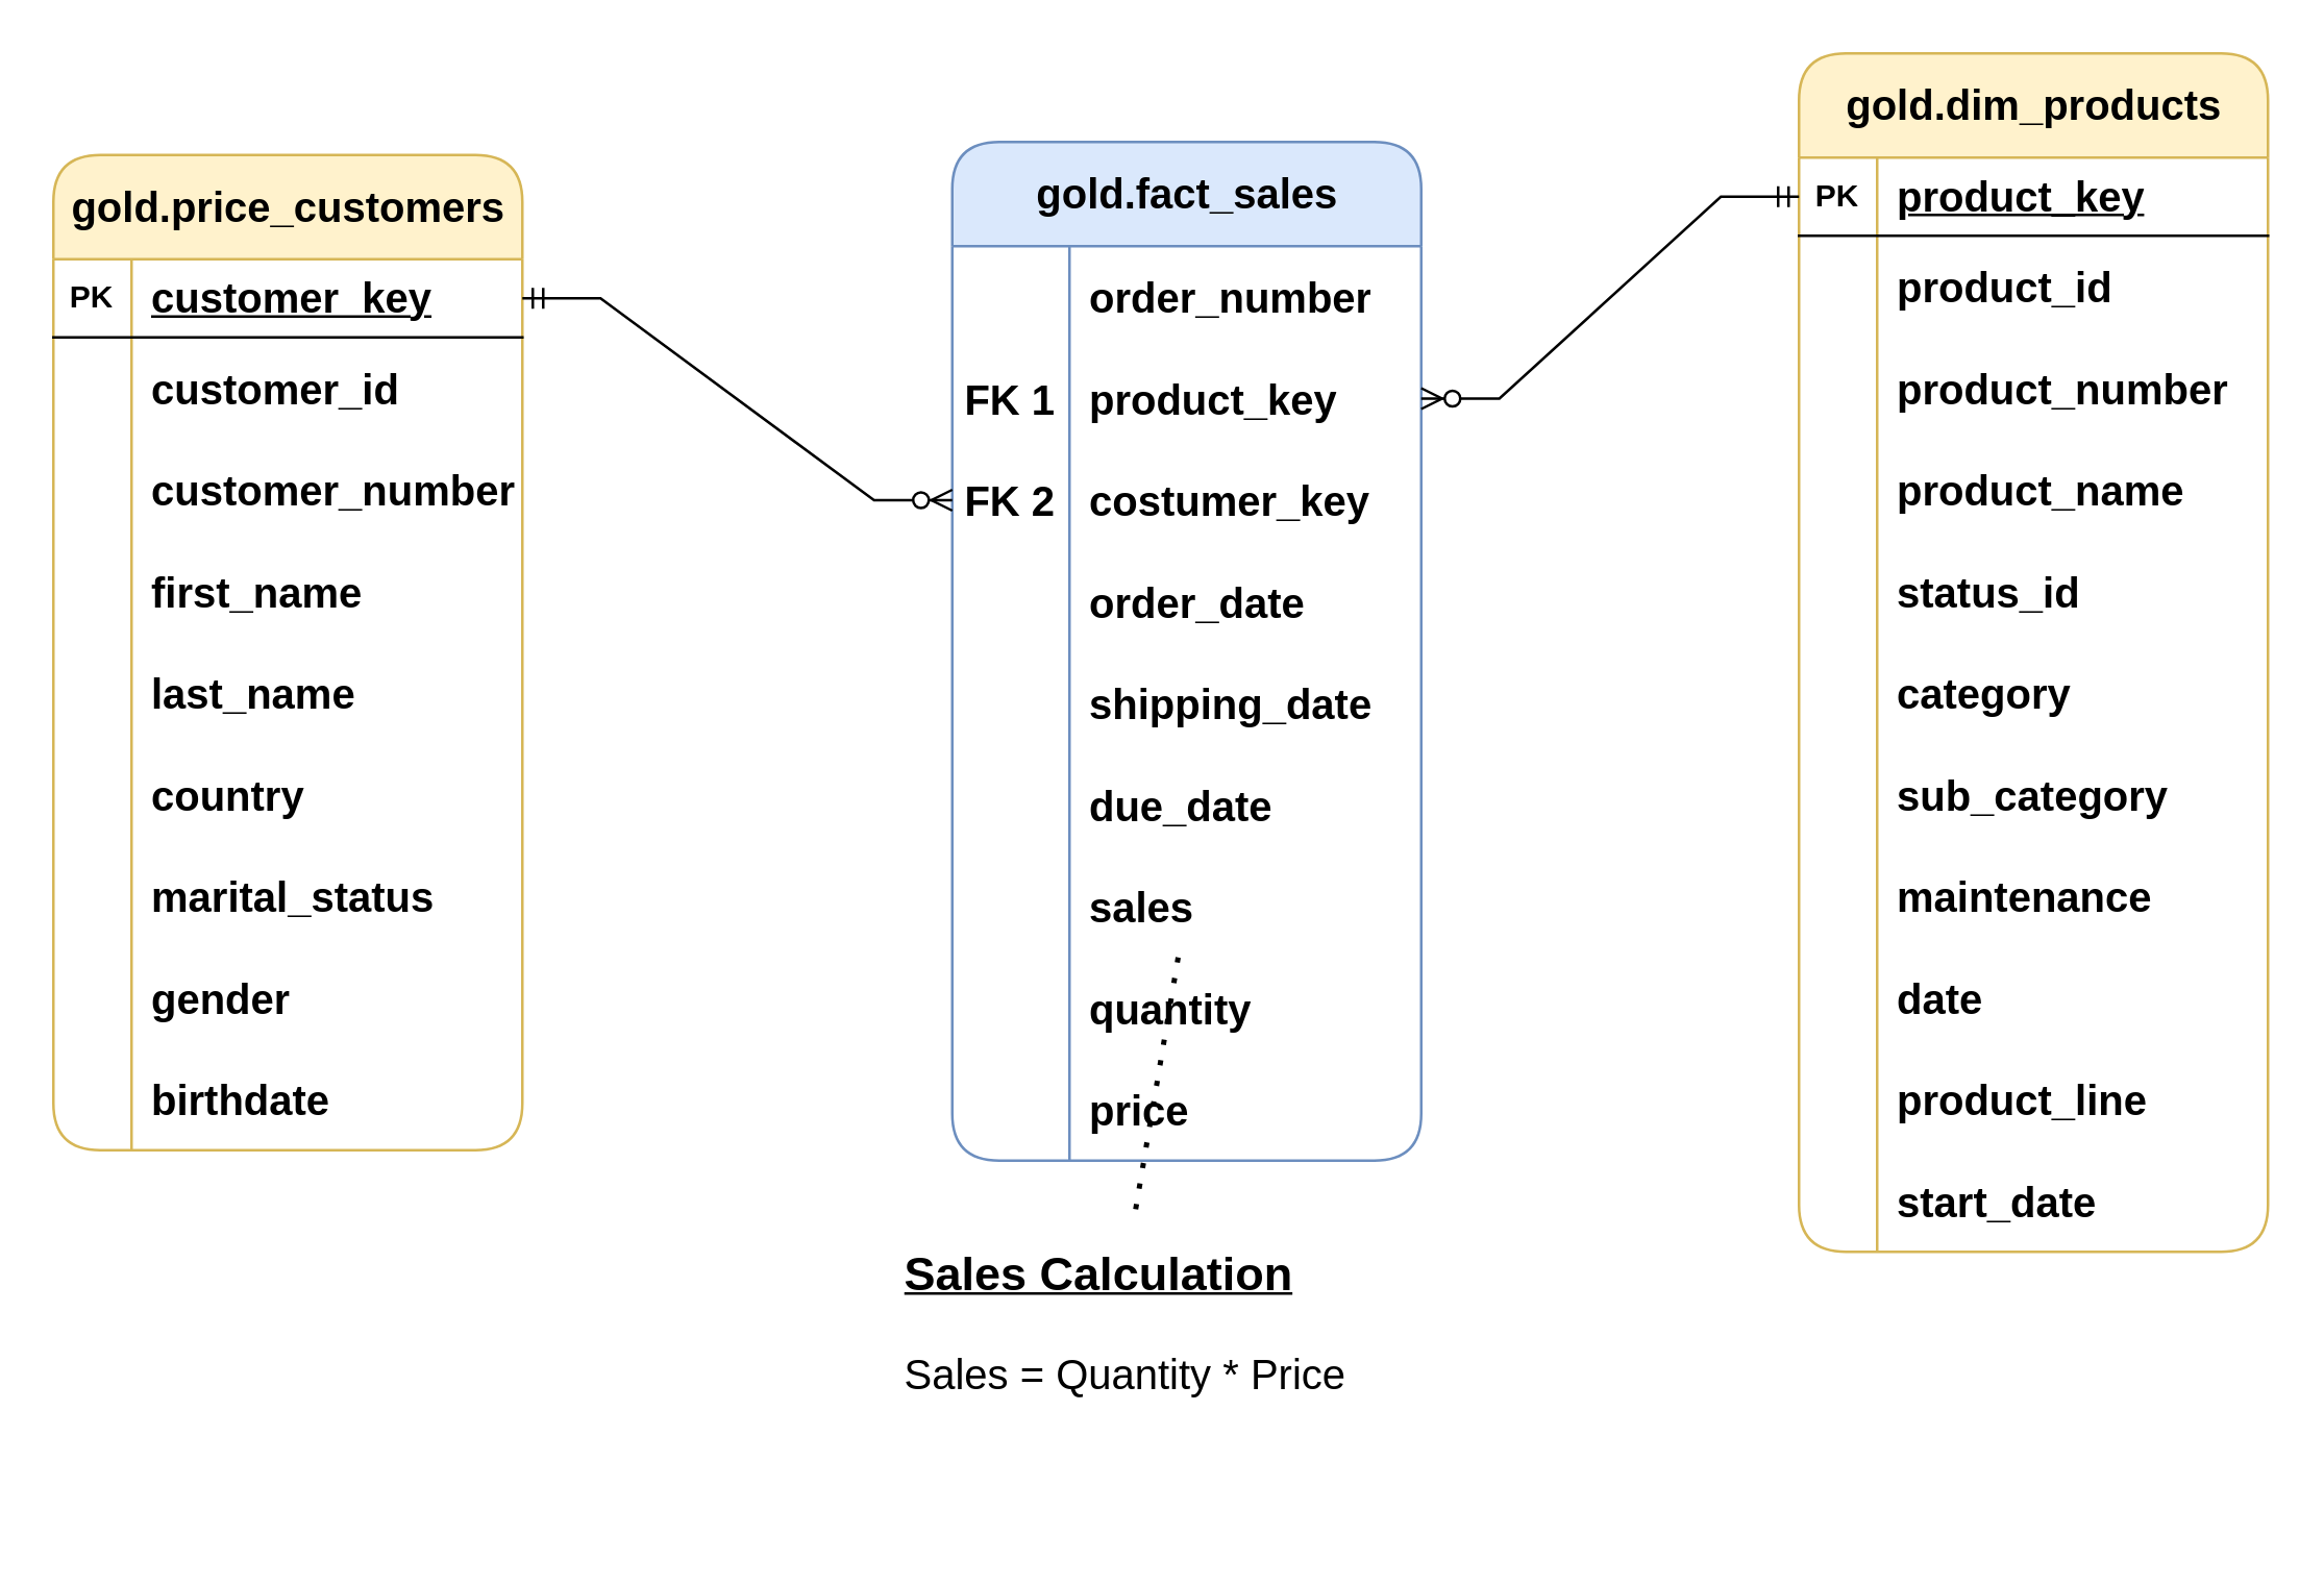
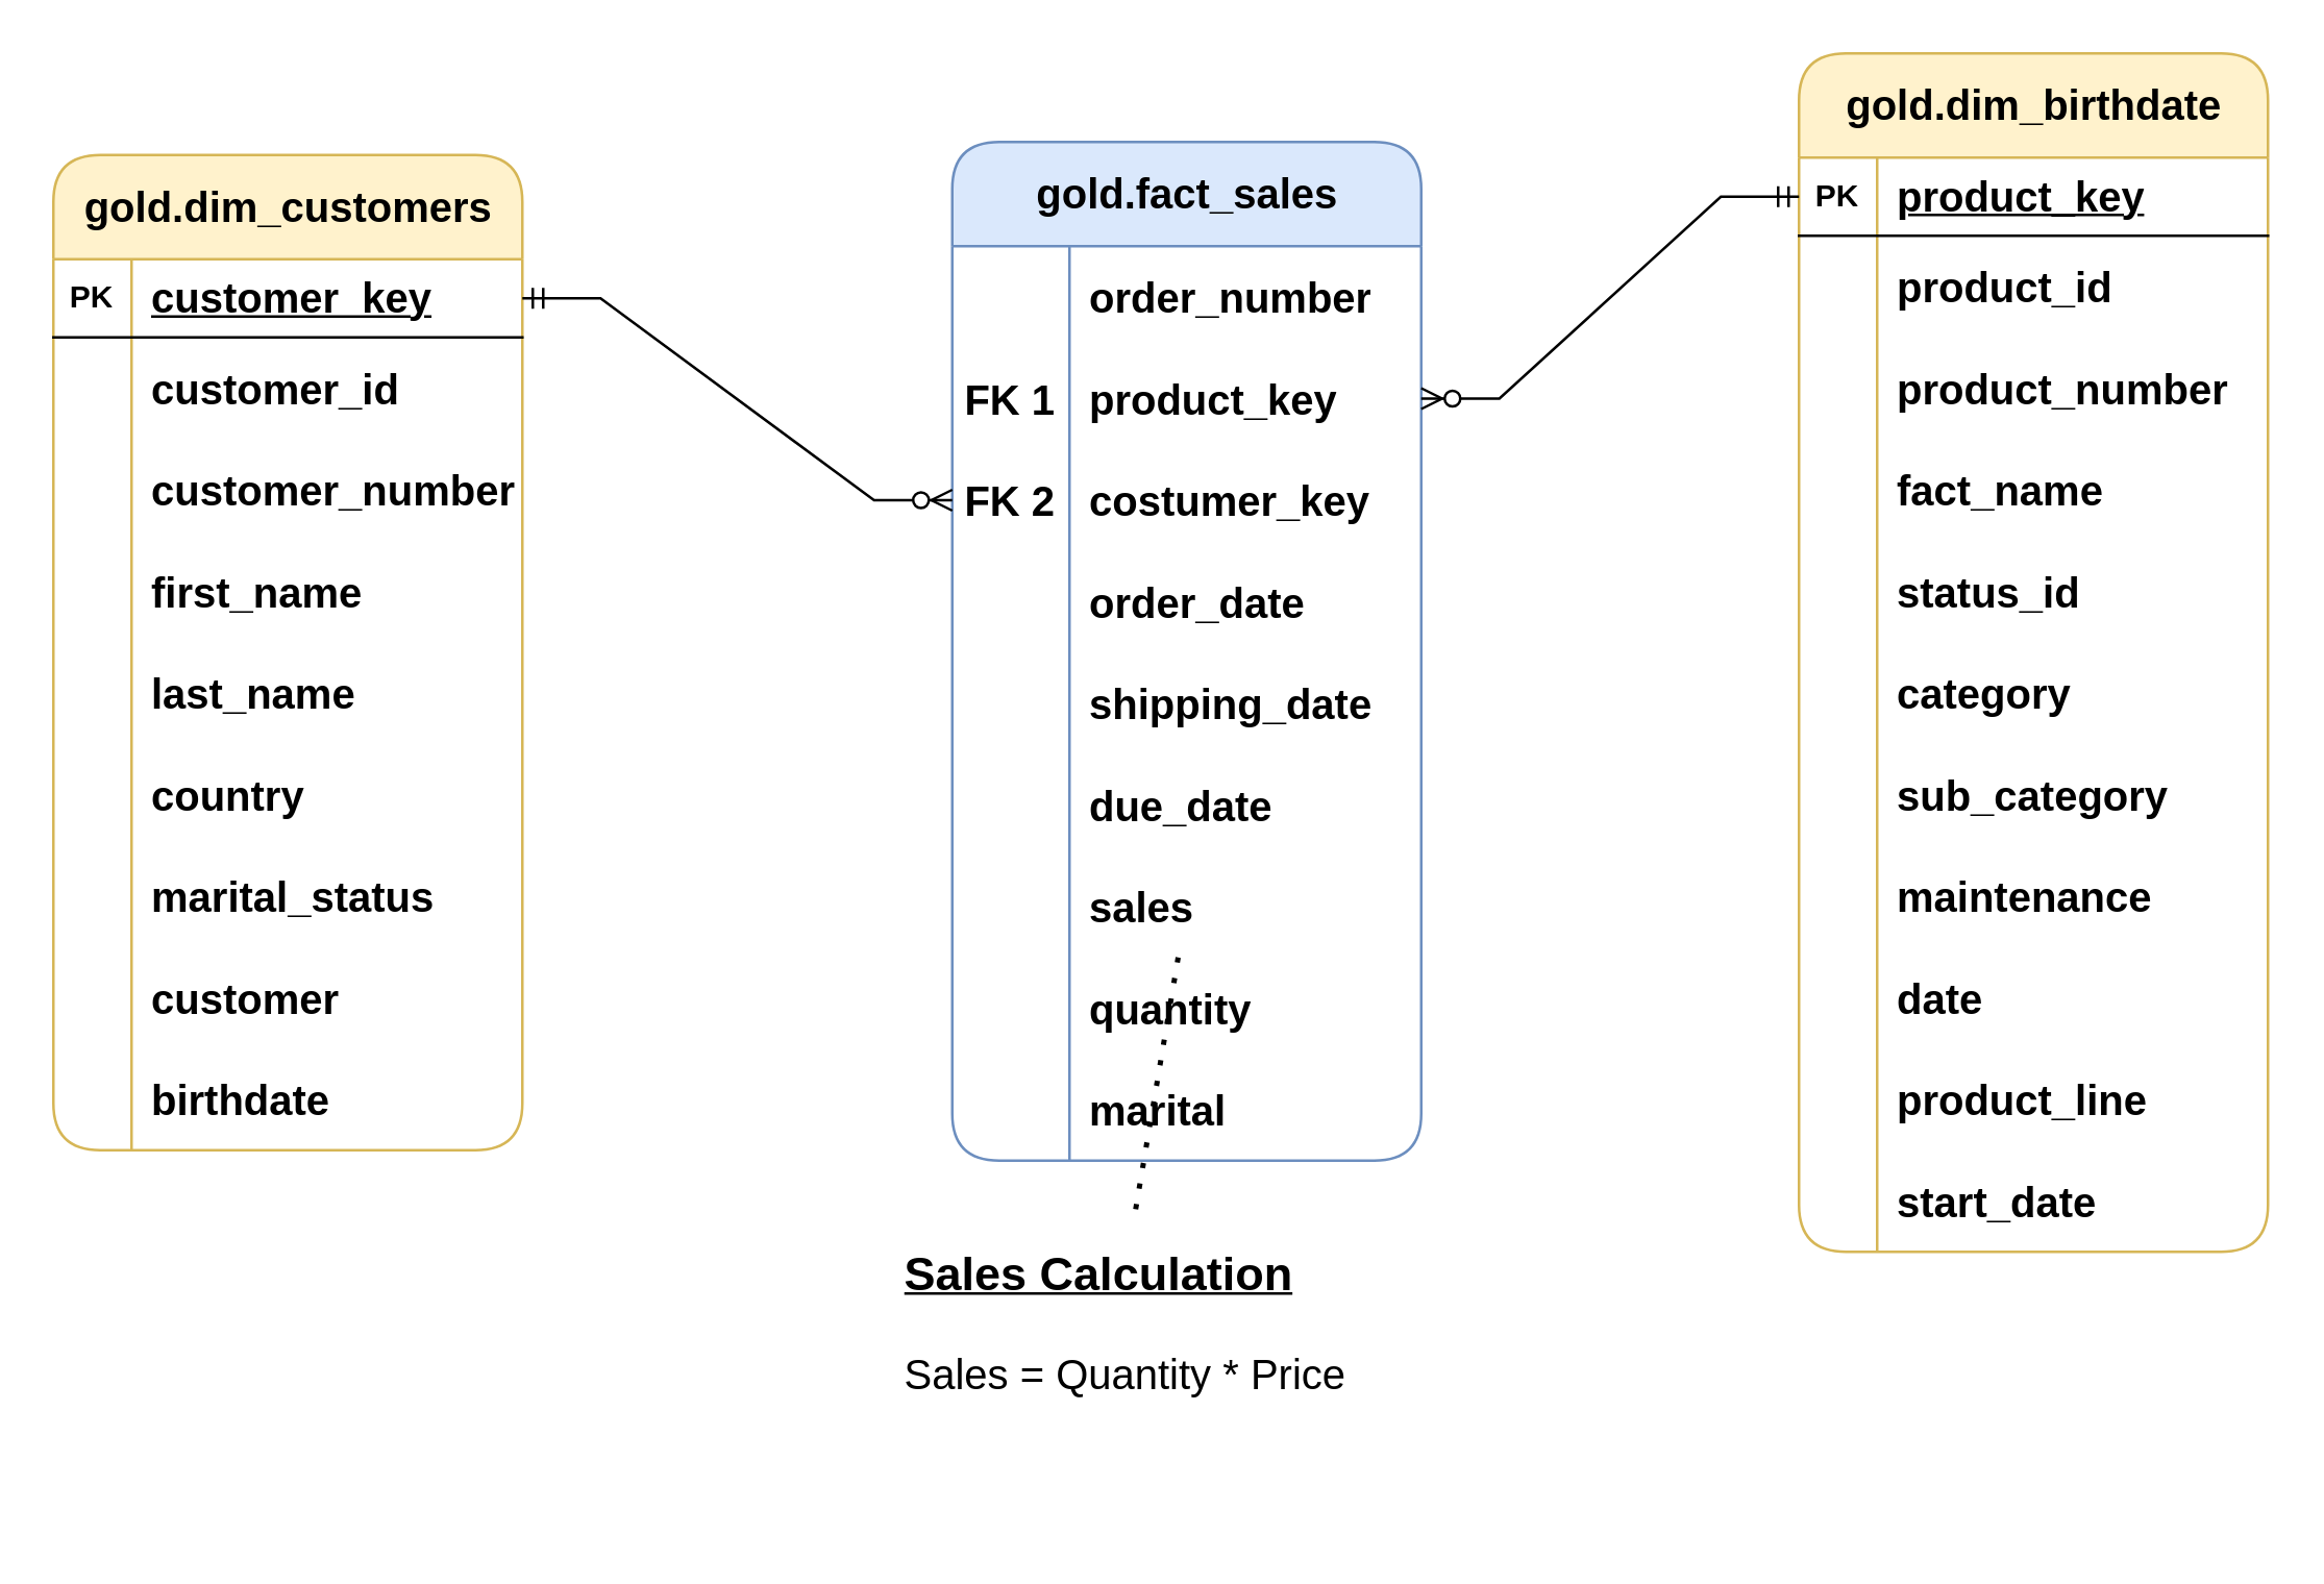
- <mxCell id="30" value="gold.dim_products" style="shape=table;startSize=40;container=1;collapsible=1;childLayout=tableLayout;fixedRows=1;rowLines=0;fontStyle=1;align=center;resizeLast=1;html=1;rounded=1;fillColor=#fff2cc;strokeColor=#d6b656;fontSize=16;" vertex="1" parent="1"><mxGeometry x="690" y="20" width="180" height="460" as="geometry" /></mxCell>
+ <mxCell id="30" value="gold.dim_birthdate" style="shape=table;startSize=40;container=1;collapsible=1;childLayout=tableLayout;fixedRows=1;rowLines=0;fontStyle=1;align=center;resizeLast=1;html=1;rounded=1;fillColor=#fff2cc;strokeColor=#d6b656;fontSize=16;" vertex="1" parent="1"><mxGeometry x="690" y="20" width="180" height="460" as="geometry" /></mxCell>
- <mxCell id="2" value="gold.price_customers" style="shape=table;startSize=40;container=1;collapsible=1;childLayout=tableLayout;fixedRows=1;rowLines=0;fontStyle=1;align=center;resizeLast=1;html=1;rounded=1;fillColor=#fff2cc;strokeColor=#d6b656;fontSize=16;" vertex="1" parent="1"><mxGeometry x="20" y="59" width="180" height="382" as="geometry" /></mxCell>
+ <mxCell id="2" value="gold.dim_customers" style="shape=table;startSize=40;container=1;collapsible=1;childLayout=tableLayout;fixedRows=1;rowLines=0;fontStyle=1;align=center;resizeLast=1;html=1;rounded=1;fillColor=#fff2cc;strokeColor=#d6b656;fontSize=16;" vertex="1" parent="1"><mxGeometry x="20" y="59" width="180" height="382" as="geometry" /></mxCell>
- <mxCell id="42" value="product_name" style="shape=partialRectangle;connectable=0;fillColor=none;top=0;left=0;bottom=0;right=0;align=left;spacingLeft=6;overflow=hidden;whiteSpace=wrap;html=1;fontSize=16;fontStyle=1" vertex="1" parent="40"><mxGeometry x="30" width="150" height="39" as="geometry"><mxRectangle width="150" height="39" as="alternateBounds" /></mxGeometry></mxCell>
+ <mxCell id="42" value="fact_name" style="shape=partialRectangle;connectable=0;fillColor=none;top=0;left=0;bottom=0;right=0;align=left;spacingLeft=6;overflow=hidden;whiteSpace=wrap;html=1;fontSize=16;fontStyle=1" vertex="1" parent="40"><mxGeometry x="30" width="150" height="39" as="geometry"><mxRectangle width="150" height="39" as="alternateBounds" /></mxGeometry></mxCell>
- <mxCell id="26" value="gender" style="shape=partialRectangle;connectable=0;fillColor=none;top=0;left=0;bottom=0;right=0;align=left;spacingLeft=6;overflow=hidden;whiteSpace=wrap;html=1;fontSize=16;fontStyle=1" vertex="1" parent="24"><mxGeometry x="30" width="150" height="39" as="geometry"><mxRectangle width="150" height="39" as="alternateBounds" /></mxGeometry></mxCell>
+ <mxCell id="26" value="customer" style="shape=partialRectangle;connectable=0;fillColor=none;top=0;left=0;bottom=0;right=0;align=left;spacingLeft=6;overflow=hidden;whiteSpace=wrap;html=1;fontSize=16;fontStyle=1" vertex="1" parent="24"><mxGeometry x="30" width="150" height="39" as="geometry"><mxRectangle width="150" height="39" as="alternateBounds" /></mxGeometry></mxCell>
- <mxCell id="91" value="price" style="shape=partialRectangle;connectable=0;fillColor=none;top=0;left=0;bottom=0;right=0;align=left;spacingLeft=6;overflow=hidden;whiteSpace=wrap;html=1;fontSize=16;fontStyle=1" vertex="1" parent="89"><mxGeometry x="45" width="135" height="39" as="geometry"><mxRectangle width="135" height="39" as="alternateBounds" /></mxGeometry></mxCell>
+ <mxCell id="91" value="marital" style="shape=partialRectangle;connectable=0;fillColor=none;top=0;left=0;bottom=0;right=0;align=left;spacingLeft=6;overflow=hidden;whiteSpace=wrap;html=1;fontSize=16;fontStyle=1" vertex="1" parent="89"><mxGeometry x="45" width="135" height="39" as="geometry"><mxRectangle width="135" height="39" as="alternateBounds" /></mxGeometry></mxCell>
